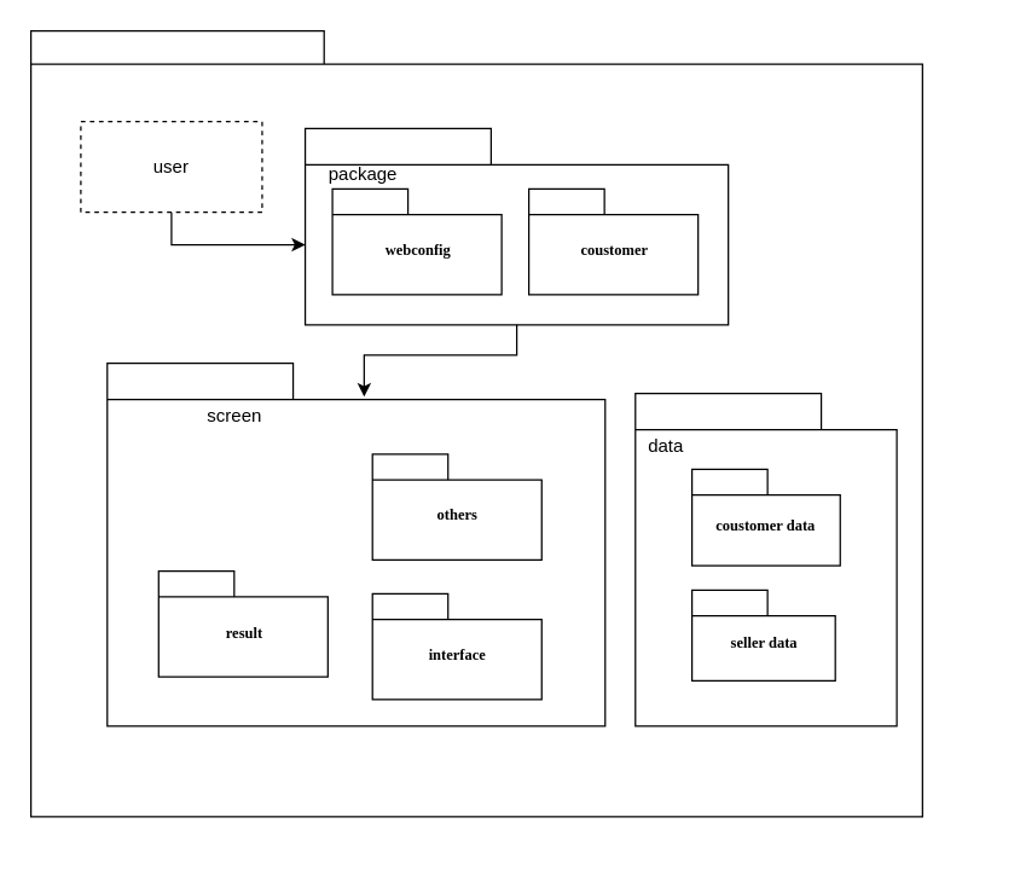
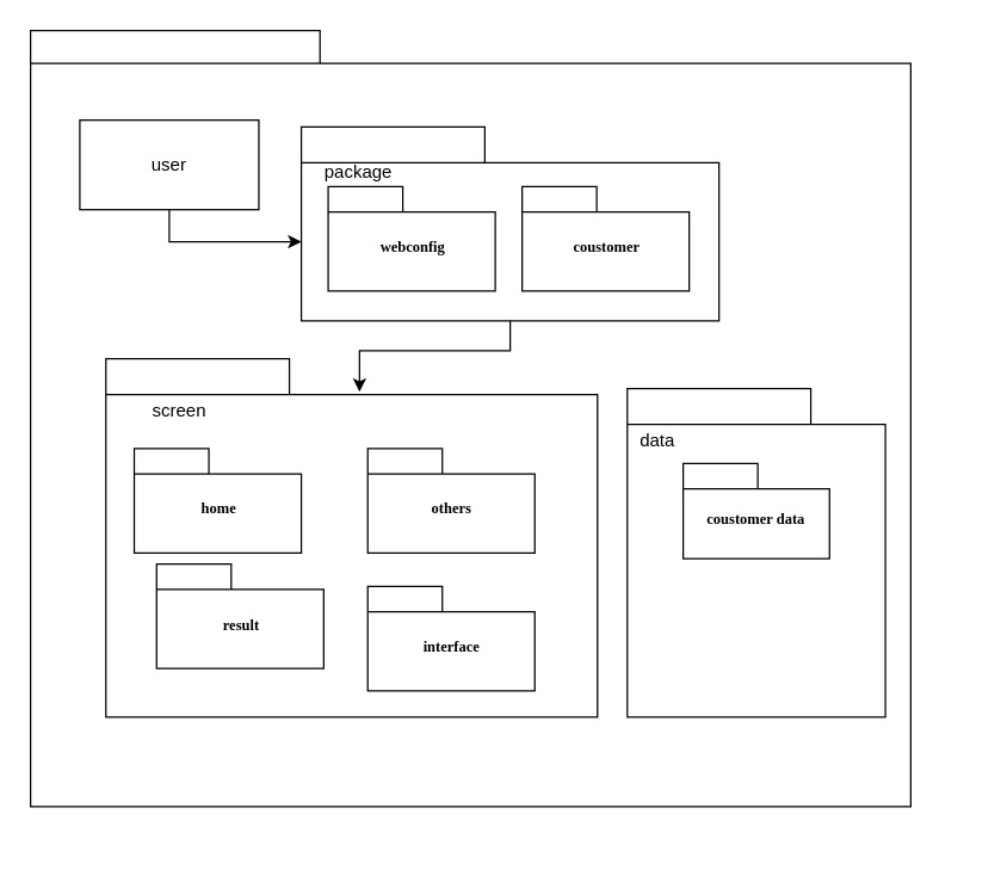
- <mxCell id="13" value="user" style="rounded=0;whiteSpace=wrap;html=1;dashed=1;" vertex="1" parent="7"><mxGeometry x="-367" y="-180" width="120" height="60" as="geometry" /></mxCell>
+ <mxCell id="13" value="user" style="rounded=0;whiteSpace=wrap;html=1;" vertex="1" parent="7"><mxGeometry x="-367" y="-180" width="120" height="60" as="geometry" /></mxCell>
- <mxCell id="19" value="screen" style="text;strokeColor=none;align=center;fillColor=none;html=1;verticalAlign=middle;whiteSpace=wrap;rounded=0;" vertex="1" parent="1"><mxGeometry x="124.5" y="260" width="60" height="30" as="geometry" /></mxCell>
+ <mxCell id="19" value="screen" style="text;strokeColor=none;align=center;fillColor=none;html=1;verticalAlign=middle;whiteSpace=wrap;rounded=0;" vertex="1" parent="1"><mxGeometry x="89.5" y="260" width="60" height="30" as="geometry" /></mxCell>
+ <mxCell id="15" value="home" style="shape=folder;fontStyle=1;spacingTop=10;tabWidth=50;tabHeight=17;tabPosition=left;html=1;rounded=0;shadow=0;comic=0;labelBackgroundColor=none;strokeColor=#000000;strokeWidth=1;fillColor=#ffffff;fontFamily=Verdana;fontSize=10;fontColor=#000000;align=center;" parent="1" vertex="1"><mxGeometry x="89.5" y="300" width="112" height="70" as="geometry" /></mxCell>
- <mxCell id="10" value="seller data" style="shape=folder;fontStyle=1;spacingTop=10;tabWidth=50;tabHeight=17;tabPosition=left;html=1;rounded=0;shadow=0;comic=0;labelBackgroundColor=none;strokeWidth=1;fontFamily=Verdana;fontSize=10;align=center;" parent="7" vertex="1"><mxGeometry x="37.449" y="130" width="94.845" height="60" as="geometry" /></mxCell>
